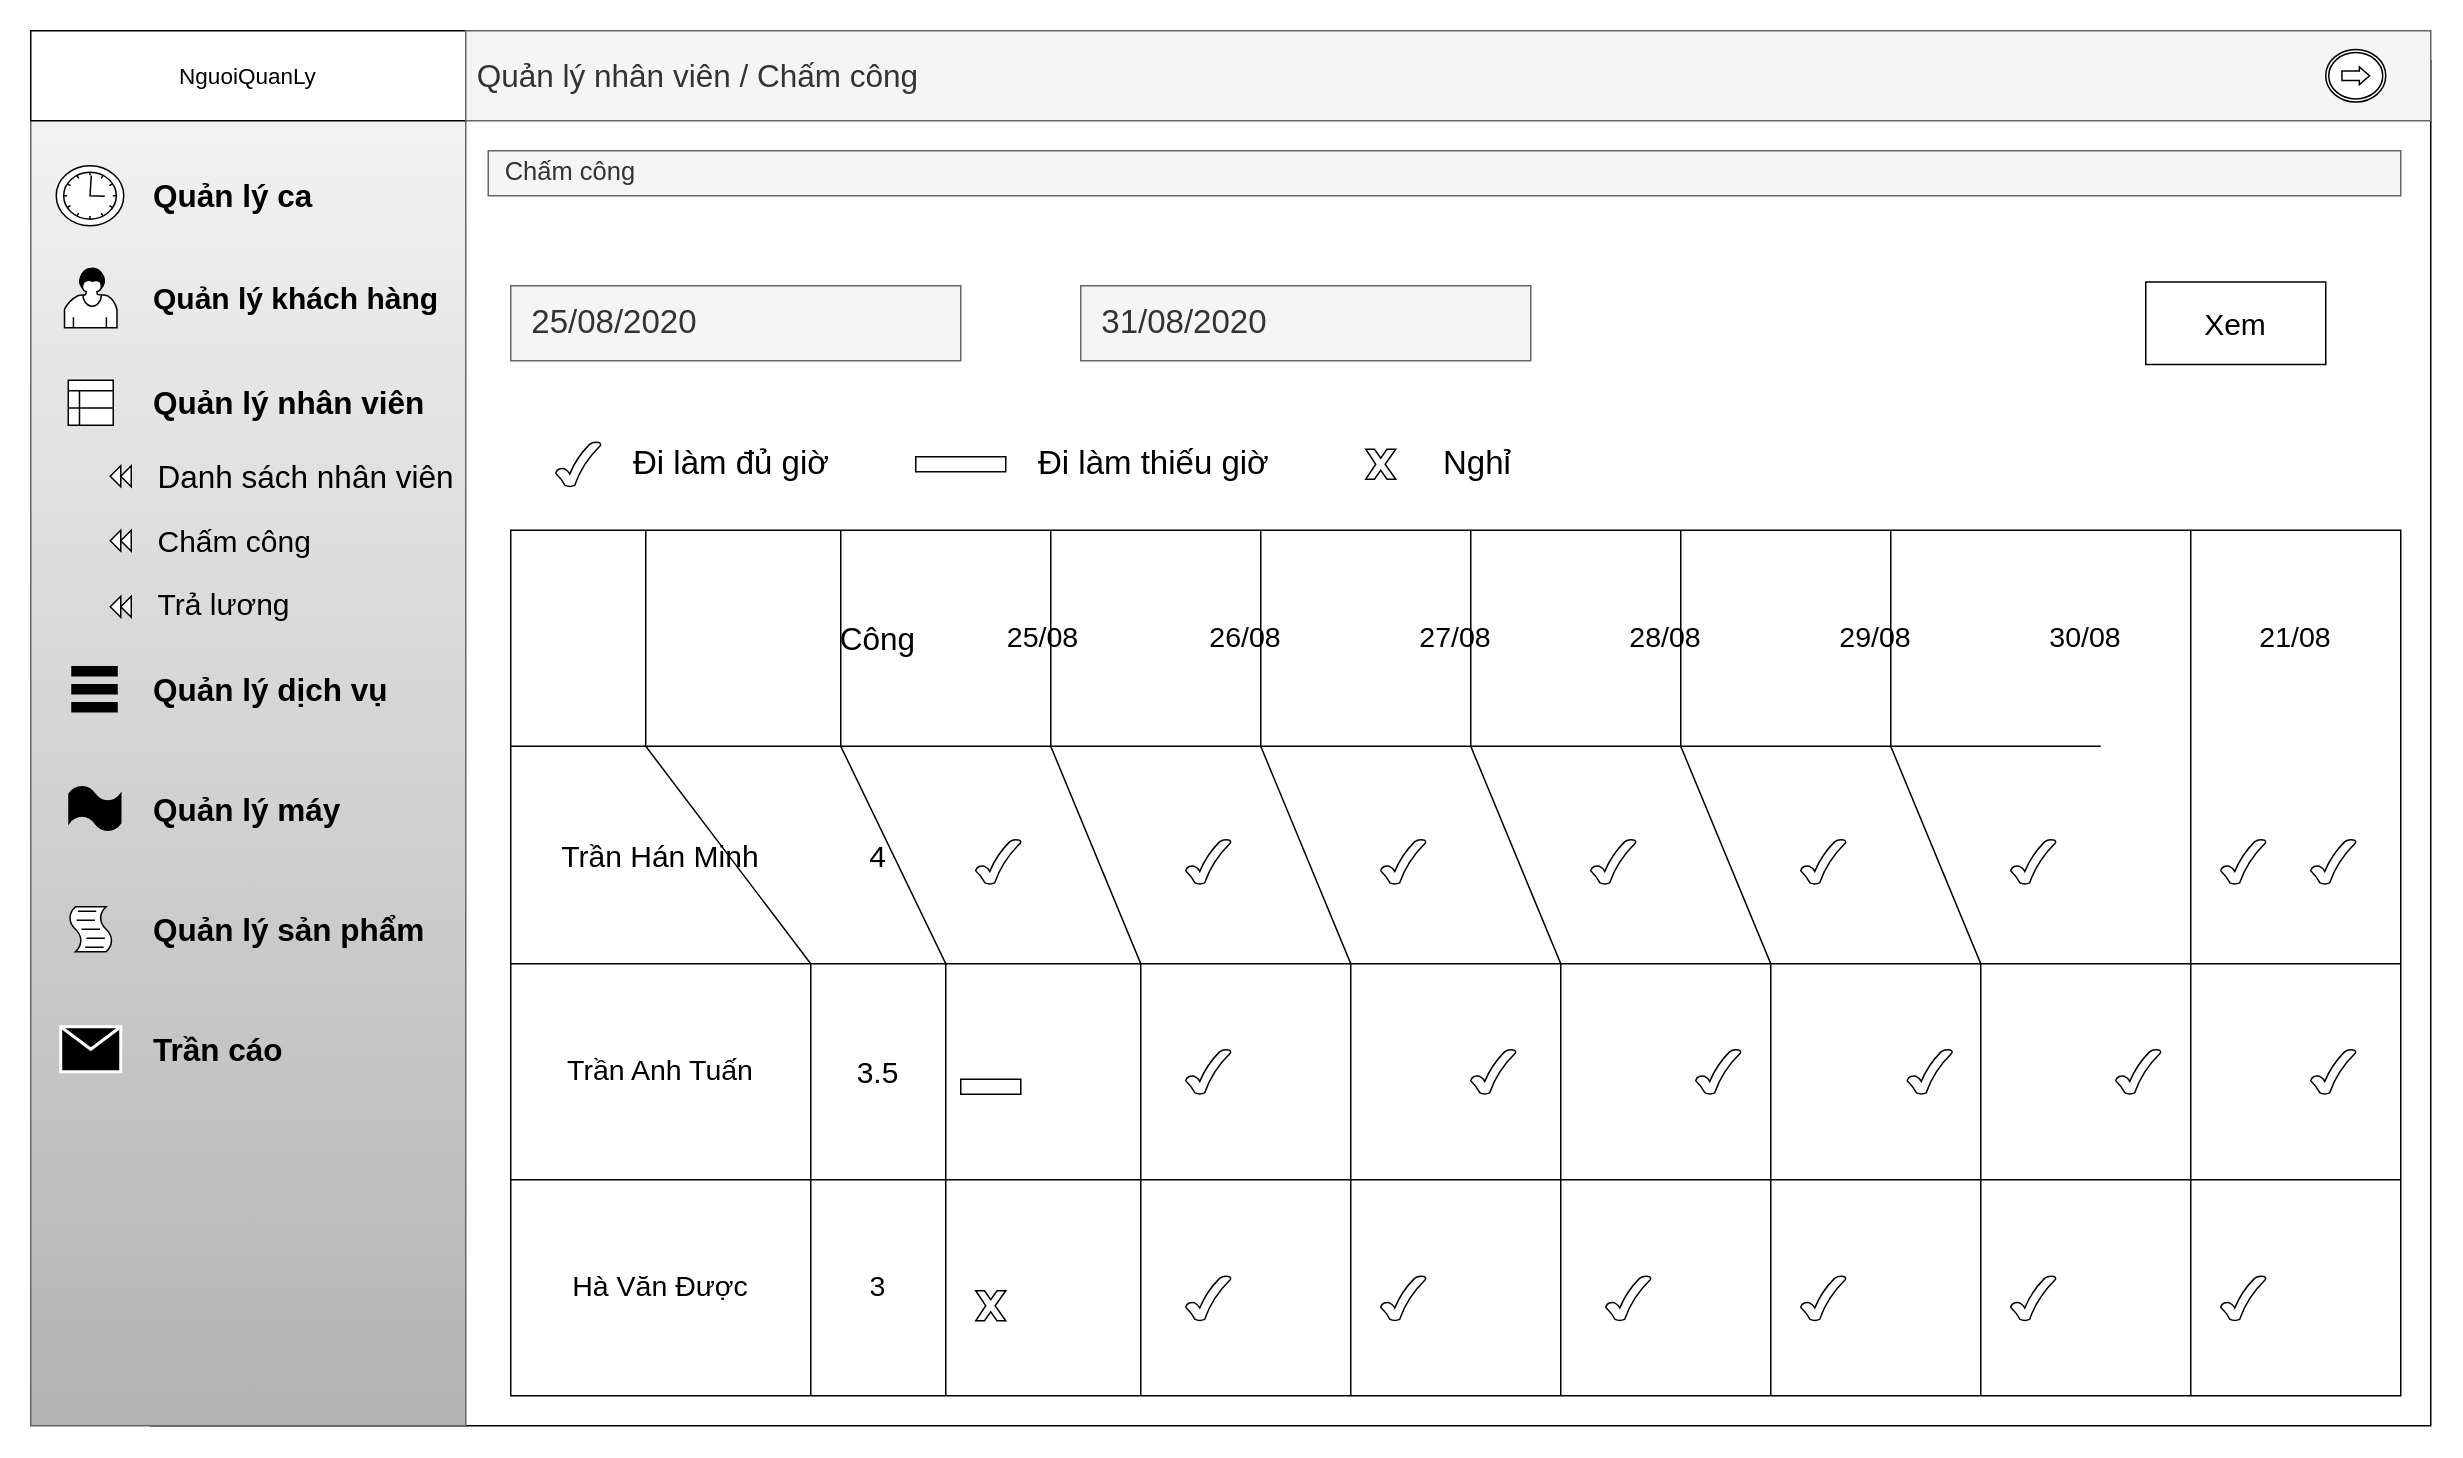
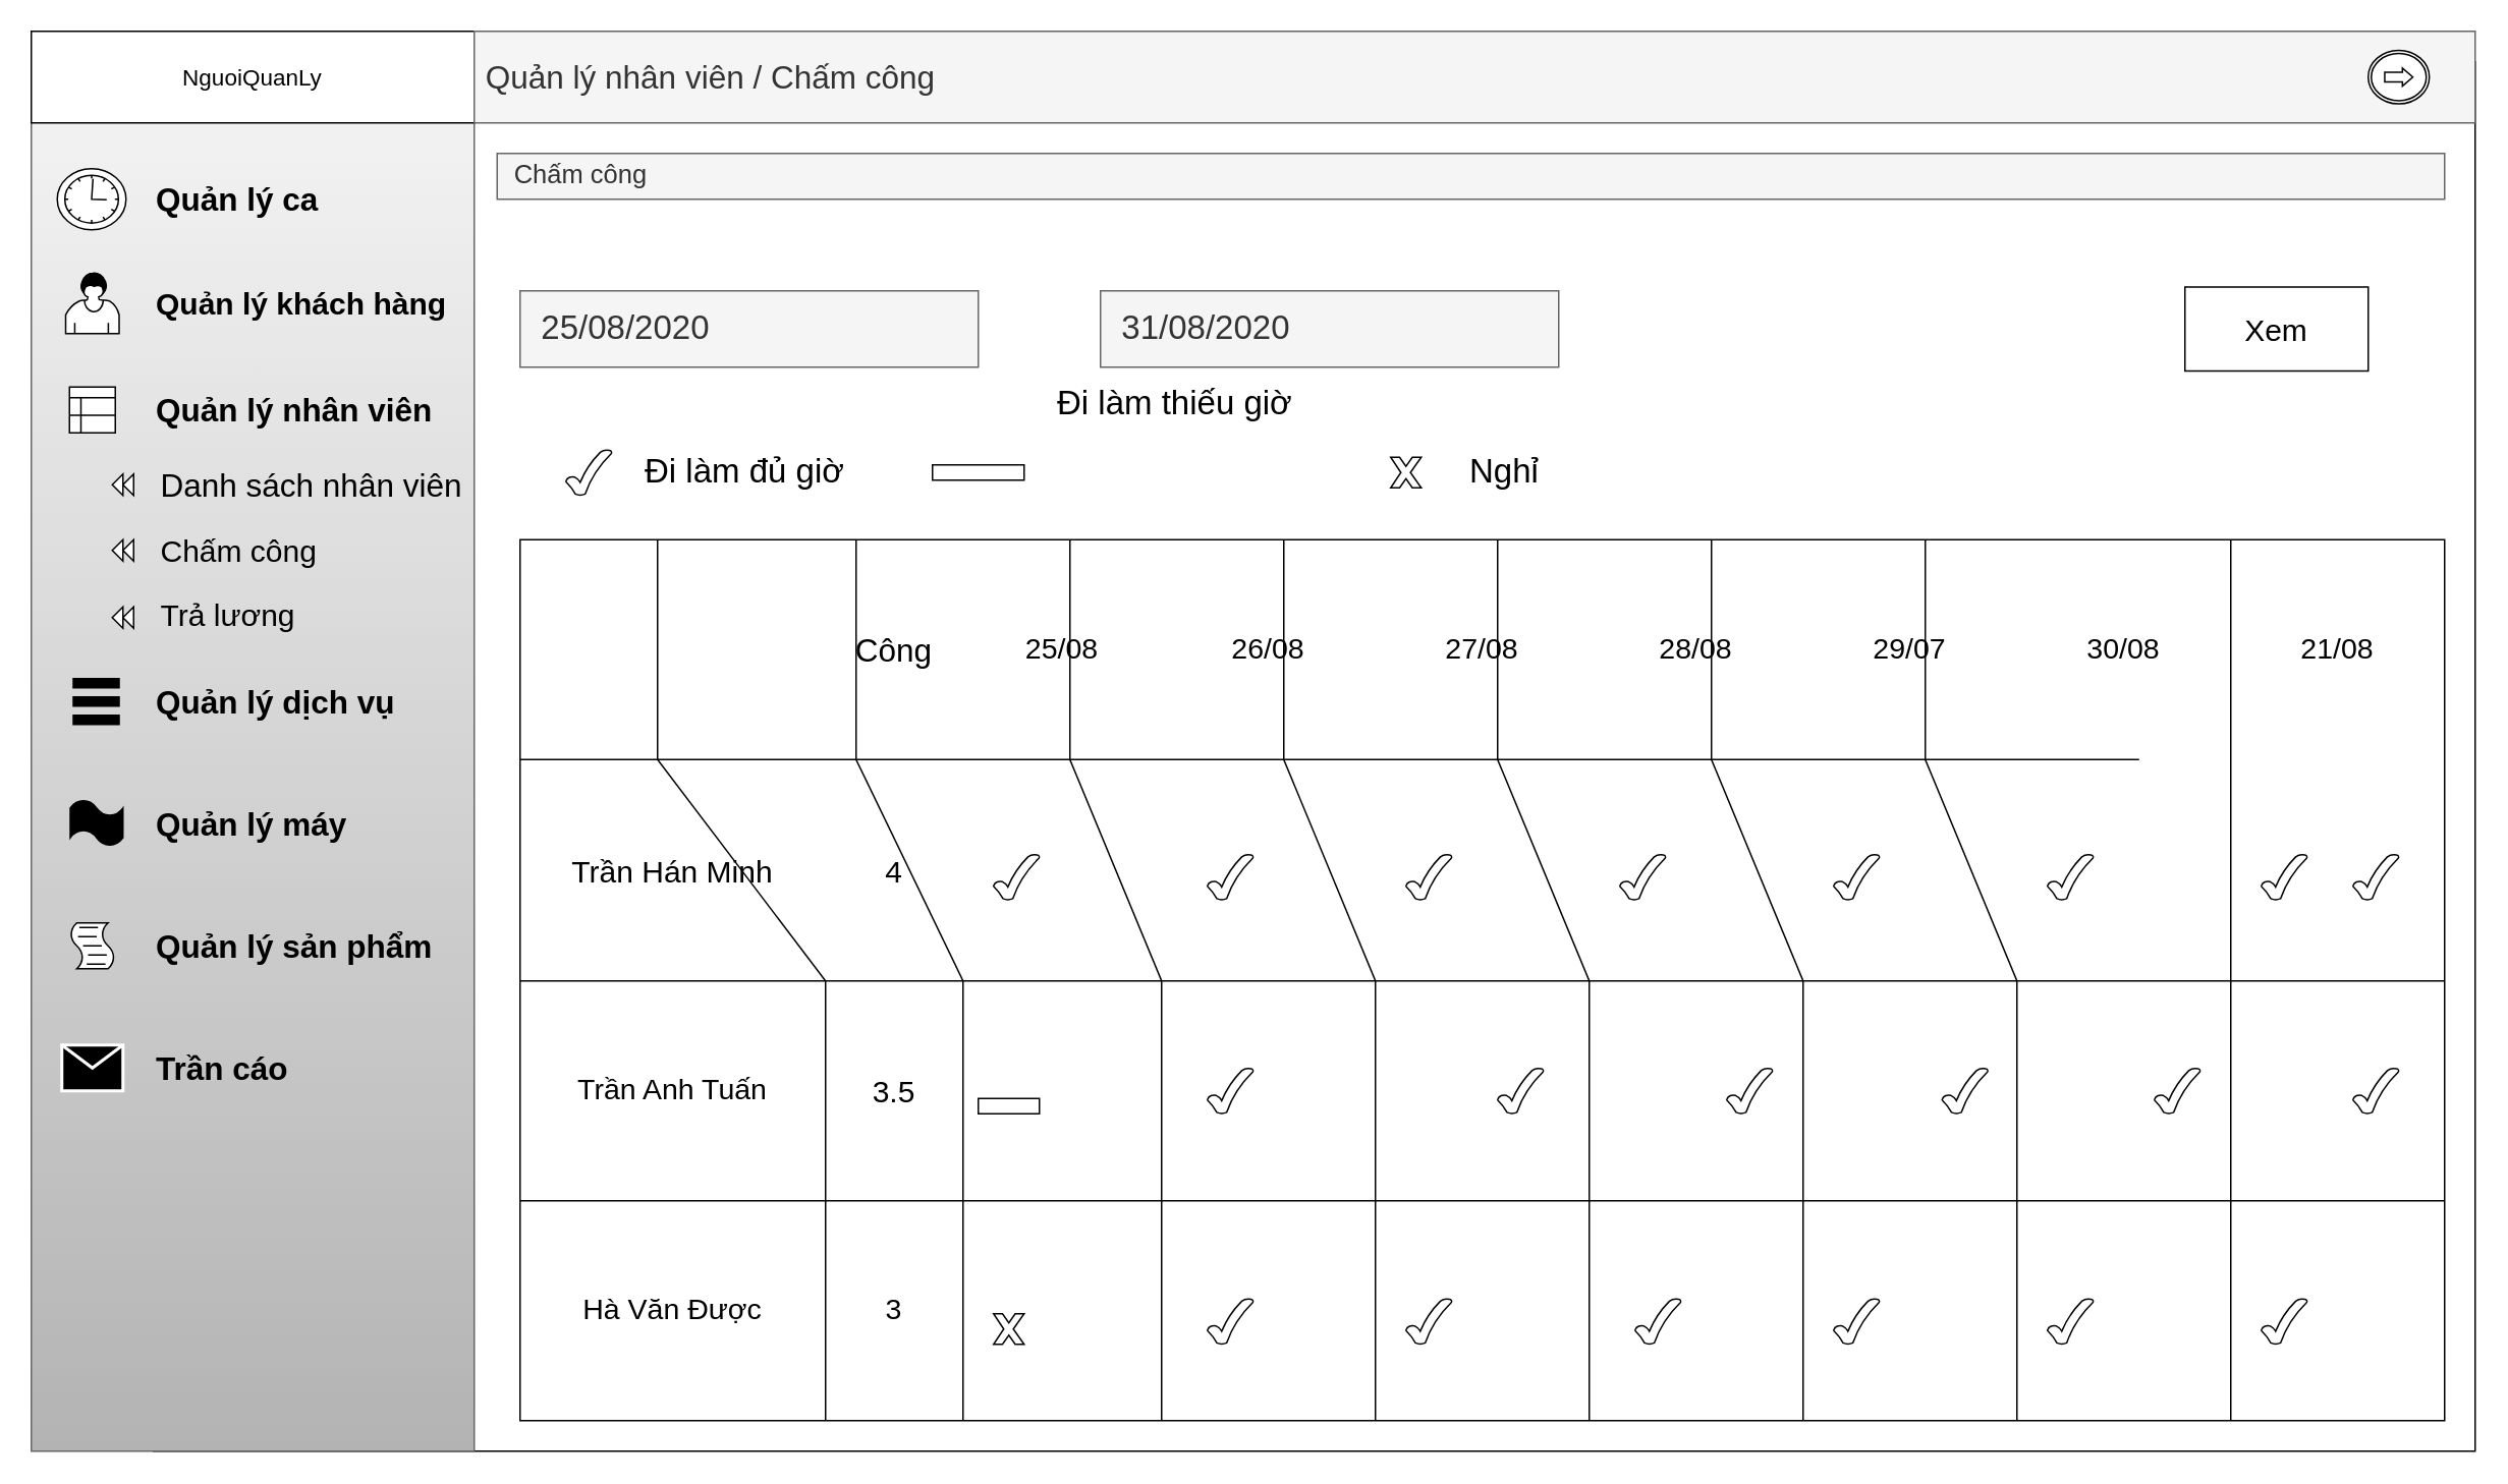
- <mxCell id="75" value="&lt;font style=&quot;font-size: 22px&quot;&gt;Đi làm thiếu giờ&lt;/font&gt;" style="text;html=1;strokeColor=none;fillColor=none;align=left;verticalAlign=middle;whiteSpace=wrap;rounded=0;" vertex="1" parent="1"><mxGeometry x="690" y="299" width="170" height="20" as="geometry" /></mxCell>
+ <mxCell id="75" value="&lt;font style=&quot;font-size: 22px&quot;&gt;Đi làm thiếu giờ&lt;/font&gt;" style="text;html=1;strokeColor=none;fillColor=none;align=left;verticalAlign=middle;whiteSpace=wrap;rounded=0;" vertex="1" parent="1"><mxGeometry x="690" y="254" width="170" height="20" as="geometry" /></mxCell>
- <mxCell id="39" value="&lt;font style=&quot;font-size: 19px&quot;&gt;29/08&lt;/font&gt;" style="shape=partialRectangle;html=1;whiteSpace=wrap;connectable=0;overflow=hidden;fillColor=none;top=0;left=0;bottom=0;right=0;" vertex="1" parent="33"><mxGeometry x="840" width="140" height="144" as="geometry" /></mxCell>
+ <mxCell id="39" value="&lt;font style=&quot;font-size: 19px&quot;&gt;29/07&lt;/font&gt;" style="shape=partialRectangle;html=1;whiteSpace=wrap;connectable=0;overflow=hidden;fillColor=none;top=0;left=0;bottom=0;right=0;" vertex="1" parent="33"><mxGeometry x="840" width="140" height="144" as="geometry" /></mxCell>
